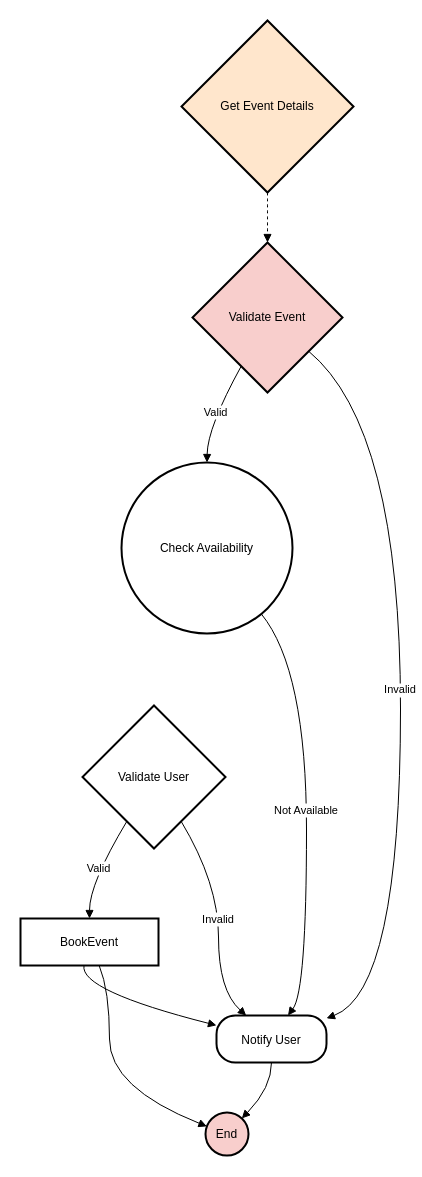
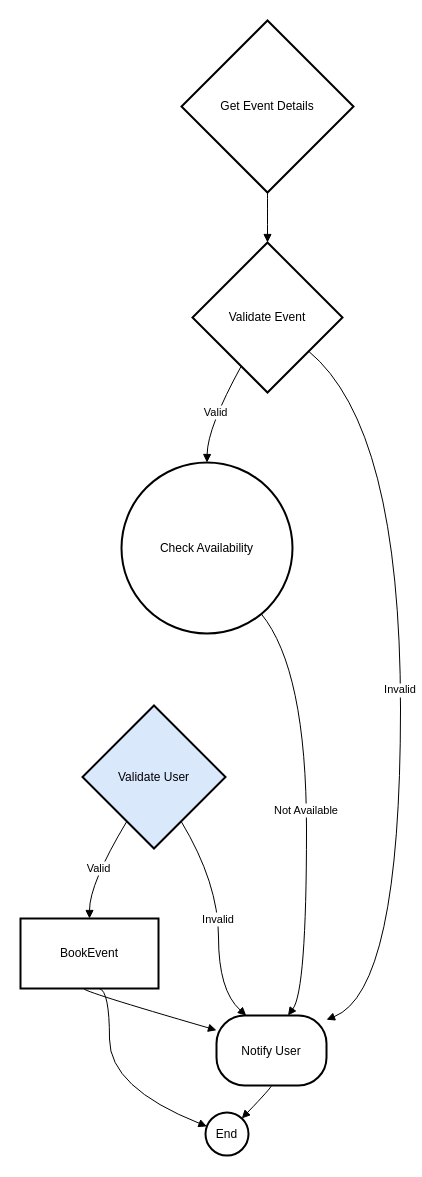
- <mxCell id="2" value="Get Event Details" style="rhombus;strokeWidth=2;whiteSpace=wrap;fillColor=#ffe6cc;" vertex="1" parent="1"><mxGeometry x="181" y="20" width="172" height="172" as="geometry" /></mxCell>
+ <mxCell id="2" value="Get Event Details" style="rhombus;strokeWidth=2;whiteSpace=wrap;" vertex="1" parent="1"><mxGeometry x="181" y="20" width="172" height="172" as="geometry" /></mxCell>
- <mxCell id="9" value="" style="curved=1;startArrow=none;endArrow=block;exitX=0.5;exitY=1;entryX=0.5;entryY=0;dashed=1;" edge="1" parent="1" source="2" target="3"><mxGeometry relative="1" as="geometry"><Array as="points" /></mxGeometry></mxCell>
+ <mxCell id="9" value="" style="curved=1;startArrow=none;endArrow=block;exitX=0.5;exitY=1;entryX=0.5;entryY=0;" edge="1" parent="1" source="2" target="3"><mxGeometry relative="1" as="geometry"><Array as="points" /></mxGeometry></mxCell>
- <mxCell id="3" value="Validate Event" style="rhombus;strokeWidth=2;whiteSpace=wrap;fillColor=#f8cecc;" vertex="1" parent="1"><mxGeometry x="192" y="242" width="150" height="150" as="geometry" /></mxCell>
+ <mxCell id="3" value="Validate Event" style="rhombus;strokeWidth=2;whiteSpace=wrap;" vertex="1" parent="1"><mxGeometry x="192" y="242" width="150" height="150" as="geometry" /></mxCell>
- <mxCell id="6" value="Validate User" style="rhombus;strokeWidth=2;whiteSpace=wrap;" vertex="1" parent="1"><mxGeometry x="82" y="705" width="143" height="143" as="geometry" /></mxCell>
+ <mxCell id="6" value="Validate User" style="rhombus;strokeWidth=2;whiteSpace=wrap;fillColor=#dae8fc;" vertex="1" parent="1"><mxGeometry x="82" y="705" width="143" height="143" as="geometry" /></mxCell>
- <mxCell id="7" value="BookEvent" style="whiteSpace=wrap;strokeWidth=2;" vertex="1" parent="1"><mxGeometry x="20" y="918" width="138" height="47" as="geometry" /></mxCell>
+ <mxCell id="7" value="BookEvent" style="whiteSpace=wrap;strokeWidth=2;" vertex="1" parent="1"><mxGeometry x="20" y="918" width="138" height="70" as="geometry" /></mxCell>
- <mxCell id="5" value="Notify User" style="rounded=1;arcSize=40;strokeWidth=2" vertex="1" parent="1"><mxGeometry x="216" y="1015" width="110" height="47" as="geometry" /></mxCell>
+ <mxCell id="5" value="Notify User" style="rounded=1;arcSize=40;strokeWidth=2" vertex="1" parent="1"><mxGeometry x="216" y="1015" width="110" height="70" as="geometry" /></mxCell>
- <mxCell id="8" value="End" style="ellipse;aspect=fixed;strokeWidth=2;whiteSpace=wrap;fillColor=#f8cecc;" vertex="1" parent="1"><mxGeometry x="205" y="1112" width="43" height="43" as="geometry" /></mxCell>
+ <mxCell id="8" value="End" style="ellipse;aspect=fixed;strokeWidth=2;whiteSpace=wrap;" vertex="1" parent="1"><mxGeometry x="205" y="1112" width="43" height="43" as="geometry" /></mxCell>
